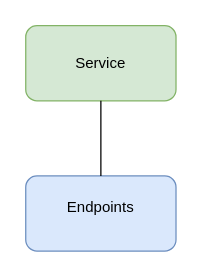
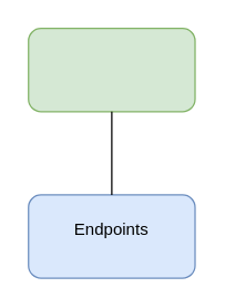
- <mxCell id="4" value="Service" style="text;html=1;align=center;verticalAlign=middle;whiteSpace=wrap;rounded=0;" vertex="1" parent="1"><mxGeometry x="50" y="35" width="60" height="30" as="geometry" /></mxCell>
